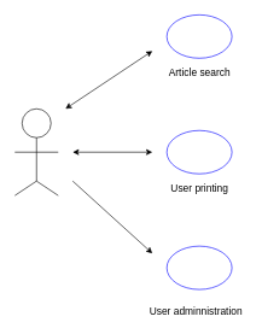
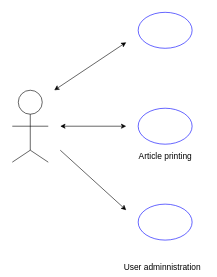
- <mxCell id="13" value="&lt;font style=&quot;font-size: 14px&quot;&gt;Article search&lt;/font&gt;" style="text;html=1;align=center;verticalAlign=middle;resizable=0;points=[];autosize=1;strokeColor=none;fillColor=none;" vertex="1" parent="1"><mxGeometry x="225" y="90" width="100" height="20" as="geometry" /></mxCell>
- <mxCell id="14" value="&lt;font style=&quot;font-size: 14px&quot;&gt;User printing&lt;/font&gt;" style="text;html=1;align=center;verticalAlign=middle;resizable=0;points=[];autosize=1;strokeColor=none;fillColor=none;" vertex="1" parent="1"><mxGeometry x="225" y="250" width="100" height="20" as="geometry" /></mxCell>
+ <mxCell id="14" value="&lt;font style=&quot;font-size: 14px&quot;&gt;Article printing&lt;/font&gt;" style="text;html=1;align=center;verticalAlign=middle;resizable=0;points=[];autosize=1;strokeColor=none;fillColor=none;" vertex="1" parent="1"><mxGeometry x="225" y="250" width="100" height="20" as="geometry" /></mxCell>
- <mxCell id="15" value="&lt;span style=&quot;font-size: 14px&quot;&gt;User adminnistration&lt;/span&gt;" style="text;html=1;align=center;verticalAlign=middle;resizable=0;points=[];autosize=1;strokeColor=none;fillColor=none;" vertex="1" parent="1"><mxGeometry x="200" y="420" width="140" height="20" as="geometry" /></mxCell>
+ <mxCell id="15" value="&lt;span style=&quot;font-size: 14px&quot;&gt;User adminnistration&lt;/span&gt;" style="text;html=1;align=center;verticalAlign=middle;resizable=0;points=[];autosize=1;strokeColor=none;fillColor=none;" vertex="1" parent="1"><mxGeometry x="200" y="435" width="140" height="20" as="geometry" /></mxCell>
